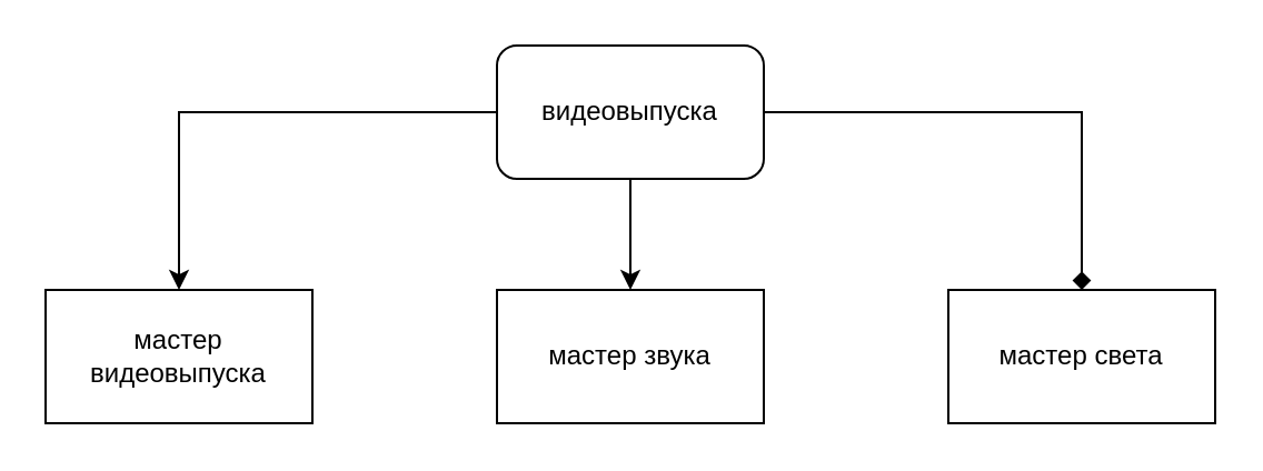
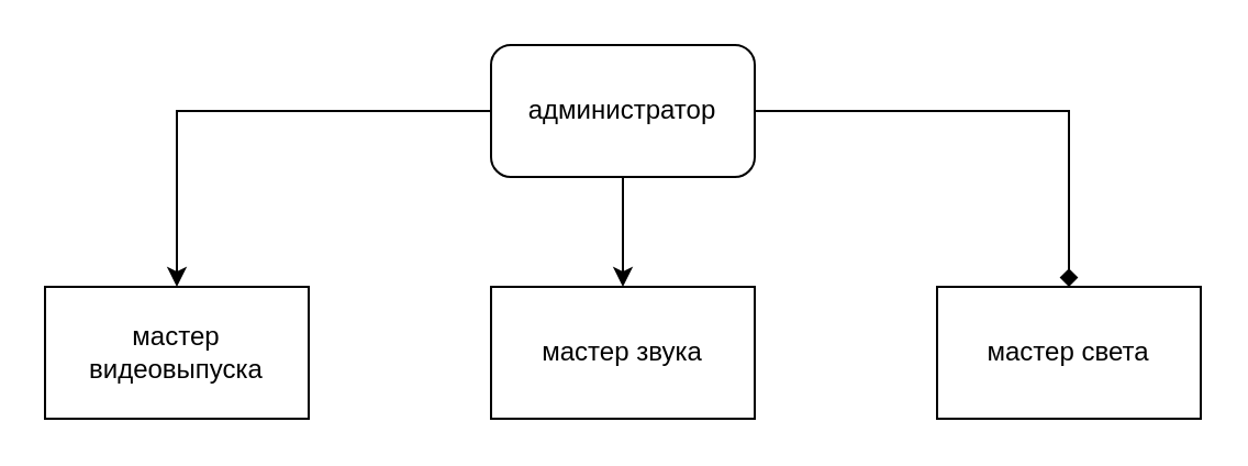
- <mxCell id="8" value="видеовыпуска" style="rounded=1;whiteSpace=wrap;html=1;" vertex="1" parent="1"><mxGeometry x="223" y="20" width="120" height="60" as="geometry" /></mxCell>
+ <mxCell id="8" value="администратор" style="rounded=1;whiteSpace=wrap;html=1;" vertex="1" parent="1"><mxGeometry x="223" y="20" width="120" height="60" as="geometry" /></mxCell>
